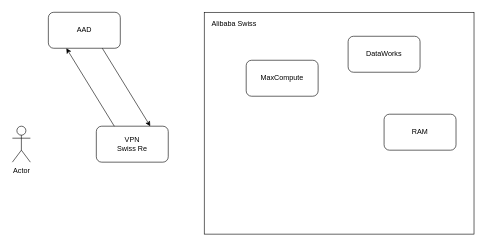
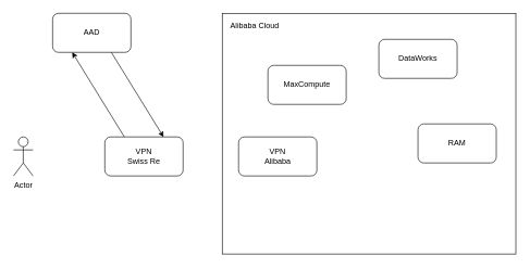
- <mxCell id="4" value="Alibaba Swiss" style="text;html=1;strokeColor=none;fillColor=none;align=center;verticalAlign=middle;whiteSpace=wrap;rounded=0;" parent="2" vertex="1"><mxGeometry x="10" y="10" width="80" height="20" as="geometry" /></mxCell>
+ <mxCell id="4" value="Alibaba Cloud" style="text;html=1;strokeColor=none;fillColor=none;align=center;verticalAlign=middle;whiteSpace=wrap;rounded=0;" parent="2" vertex="1"><mxGeometry x="10" y="10" width="80" height="20" as="geometry" /></mxCell>
+ <mxCell id="5" value="VPN&lt;br&gt;Alibaba" style="rounded=1;whiteSpace=wrap;html=1;" parent="2" vertex="1"><mxGeometry x="25" y="190" width="120" height="60" as="geometry" /></mxCell>
